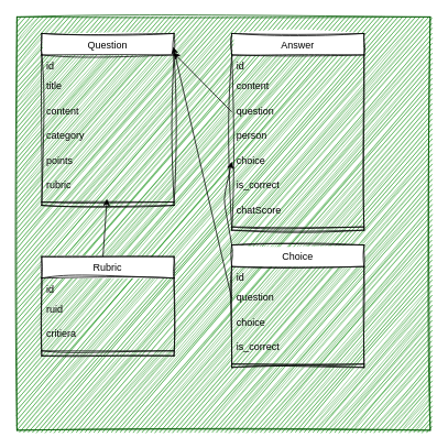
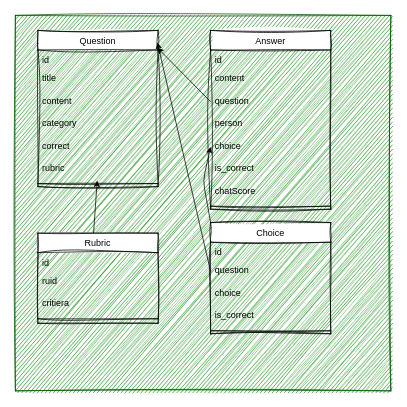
- <mxCell id="8" value="points" style="text;align=left;verticalAlign=top;spacingLeft=4;spacingRight=4;overflow=hidden;rotatable=0;points=[[0,0.5],[1,0.5]];portConstraint=eastwest;sketch=1;curveFitting=1;jiggle=2;rounded=0;" parent="3" vertex="1"><mxGeometry y="140" width="160" height="30" as="geometry" /></mxCell>
+ <mxCell id="8" value="correct" style="text;align=left;verticalAlign=top;spacingLeft=4;spacingRight=4;overflow=hidden;rotatable=0;points=[[0,0.5],[1,0.5]];portConstraint=eastwest;sketch=1;curveFitting=1;jiggle=2;rounded=0;" parent="3" vertex="1"><mxGeometry y="140" width="160" height="30" as="geometry" /></mxCell>
